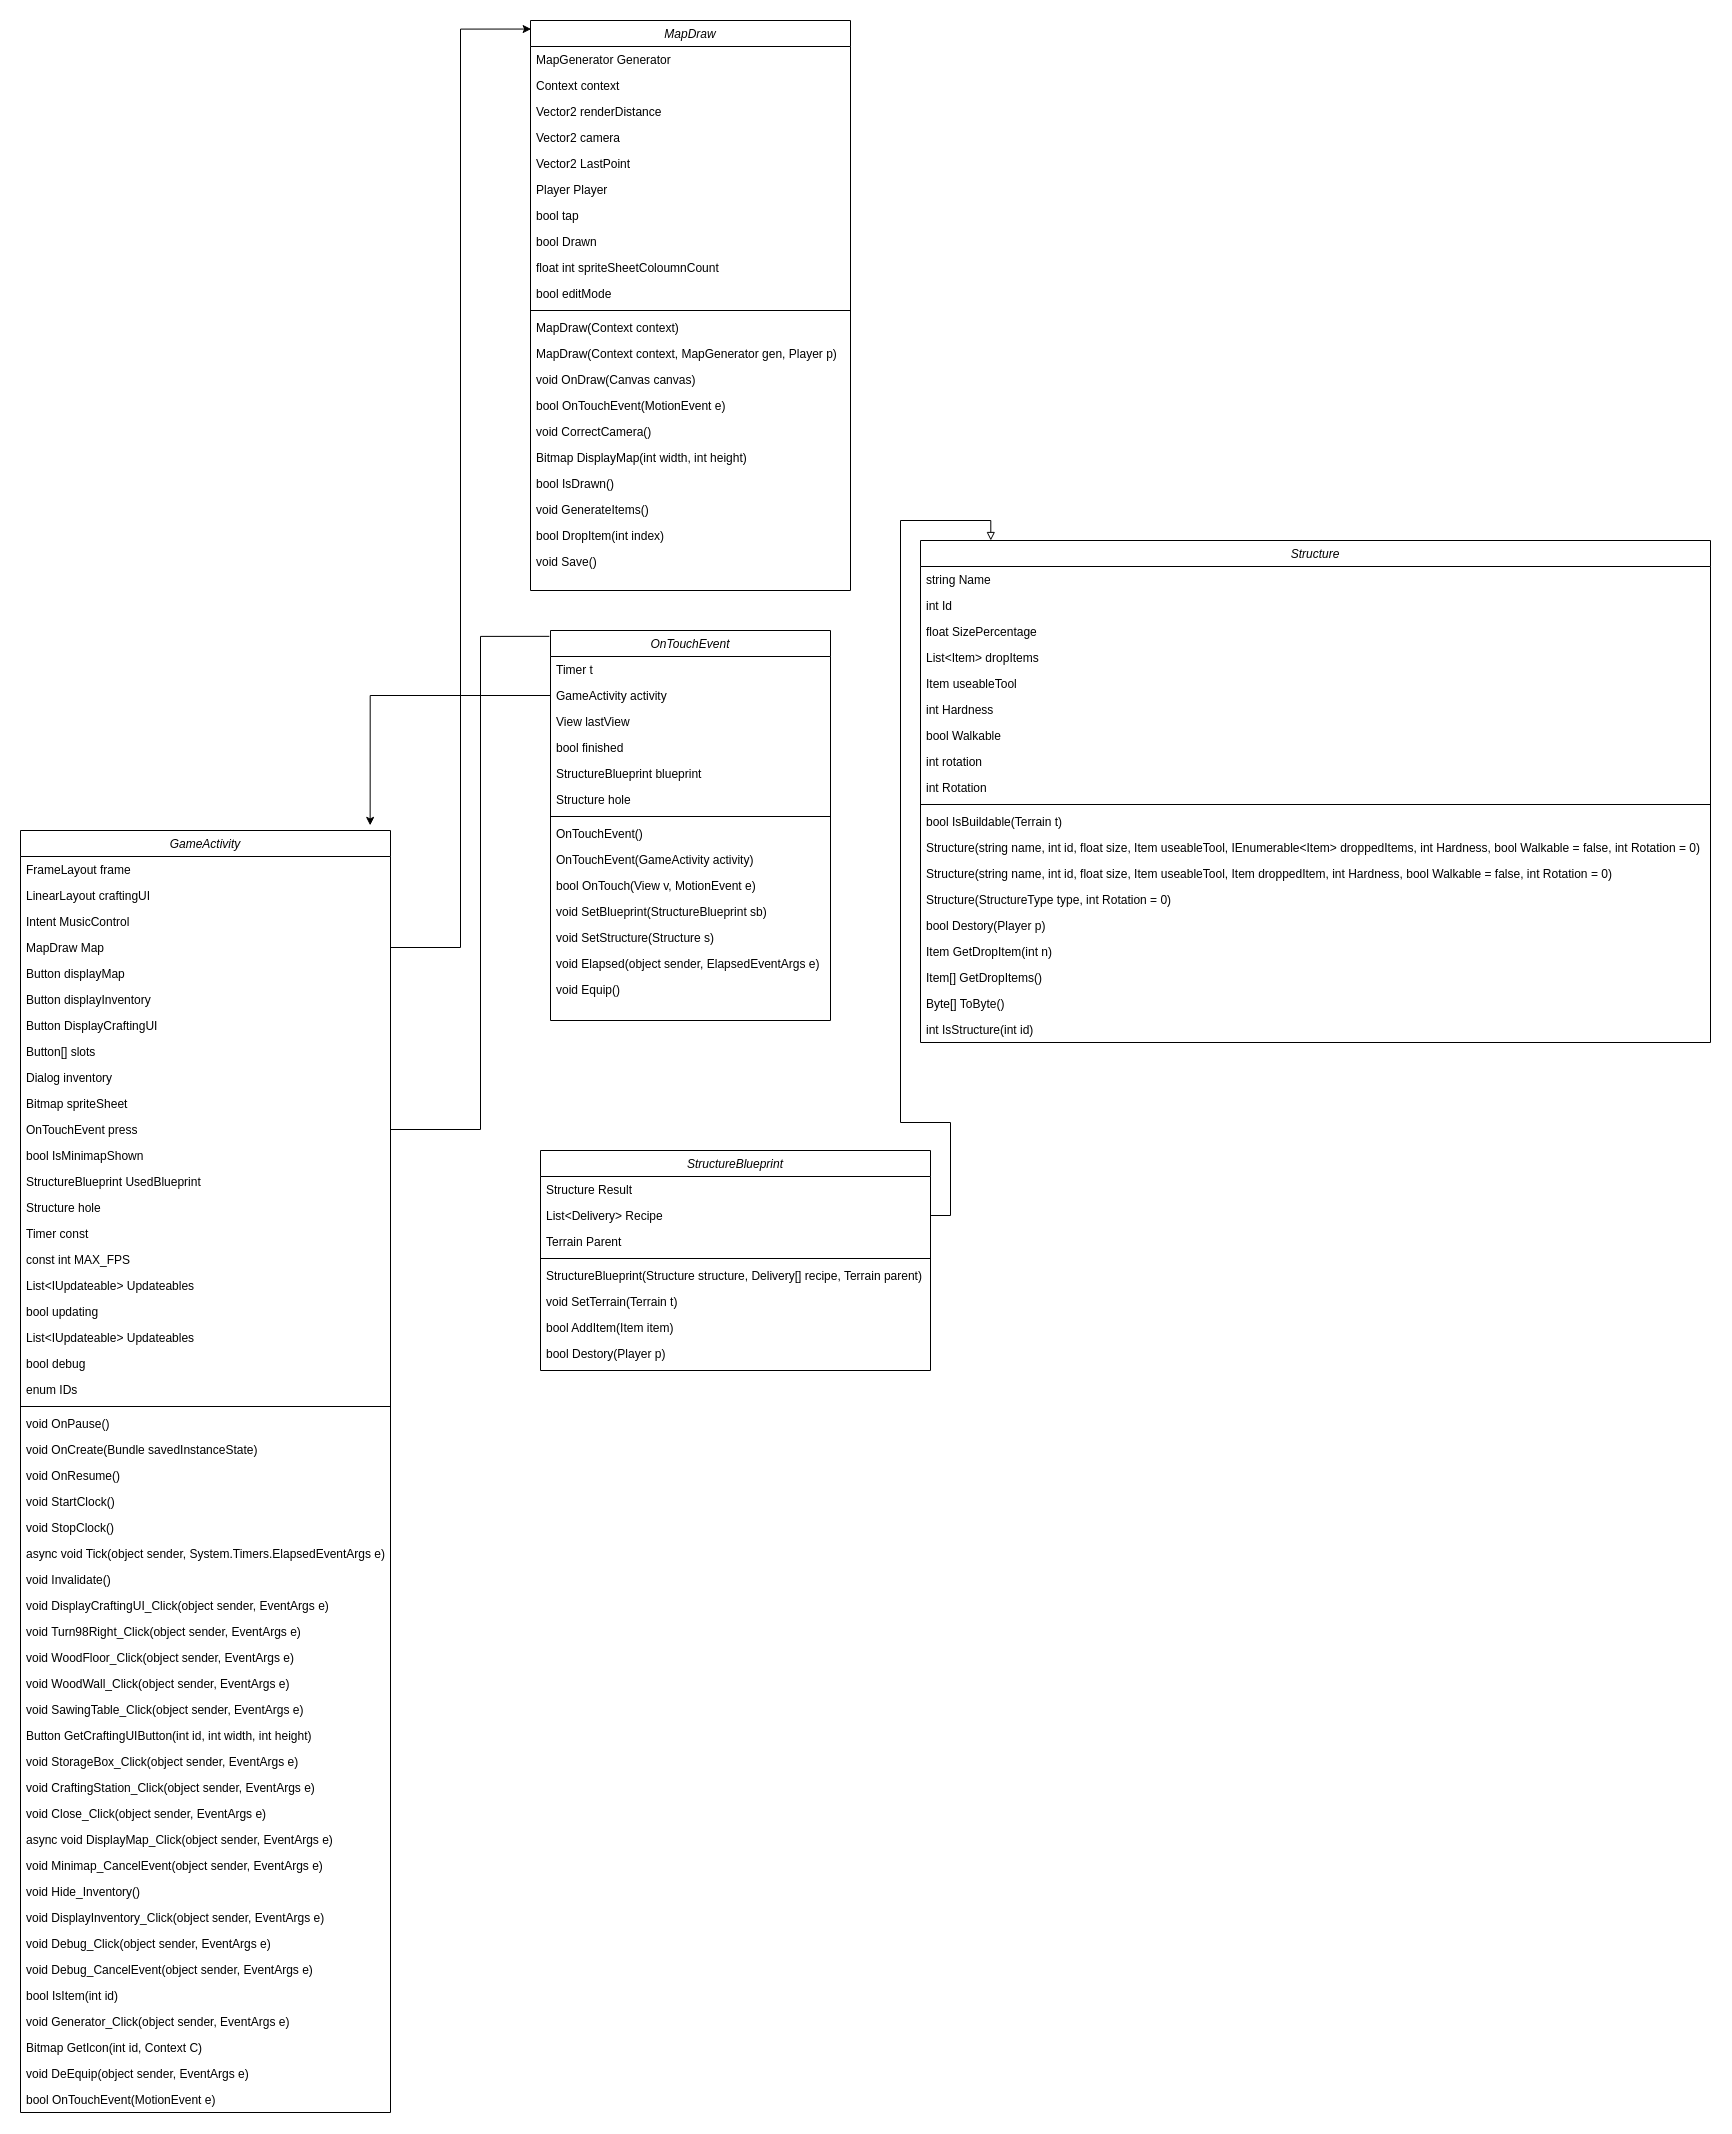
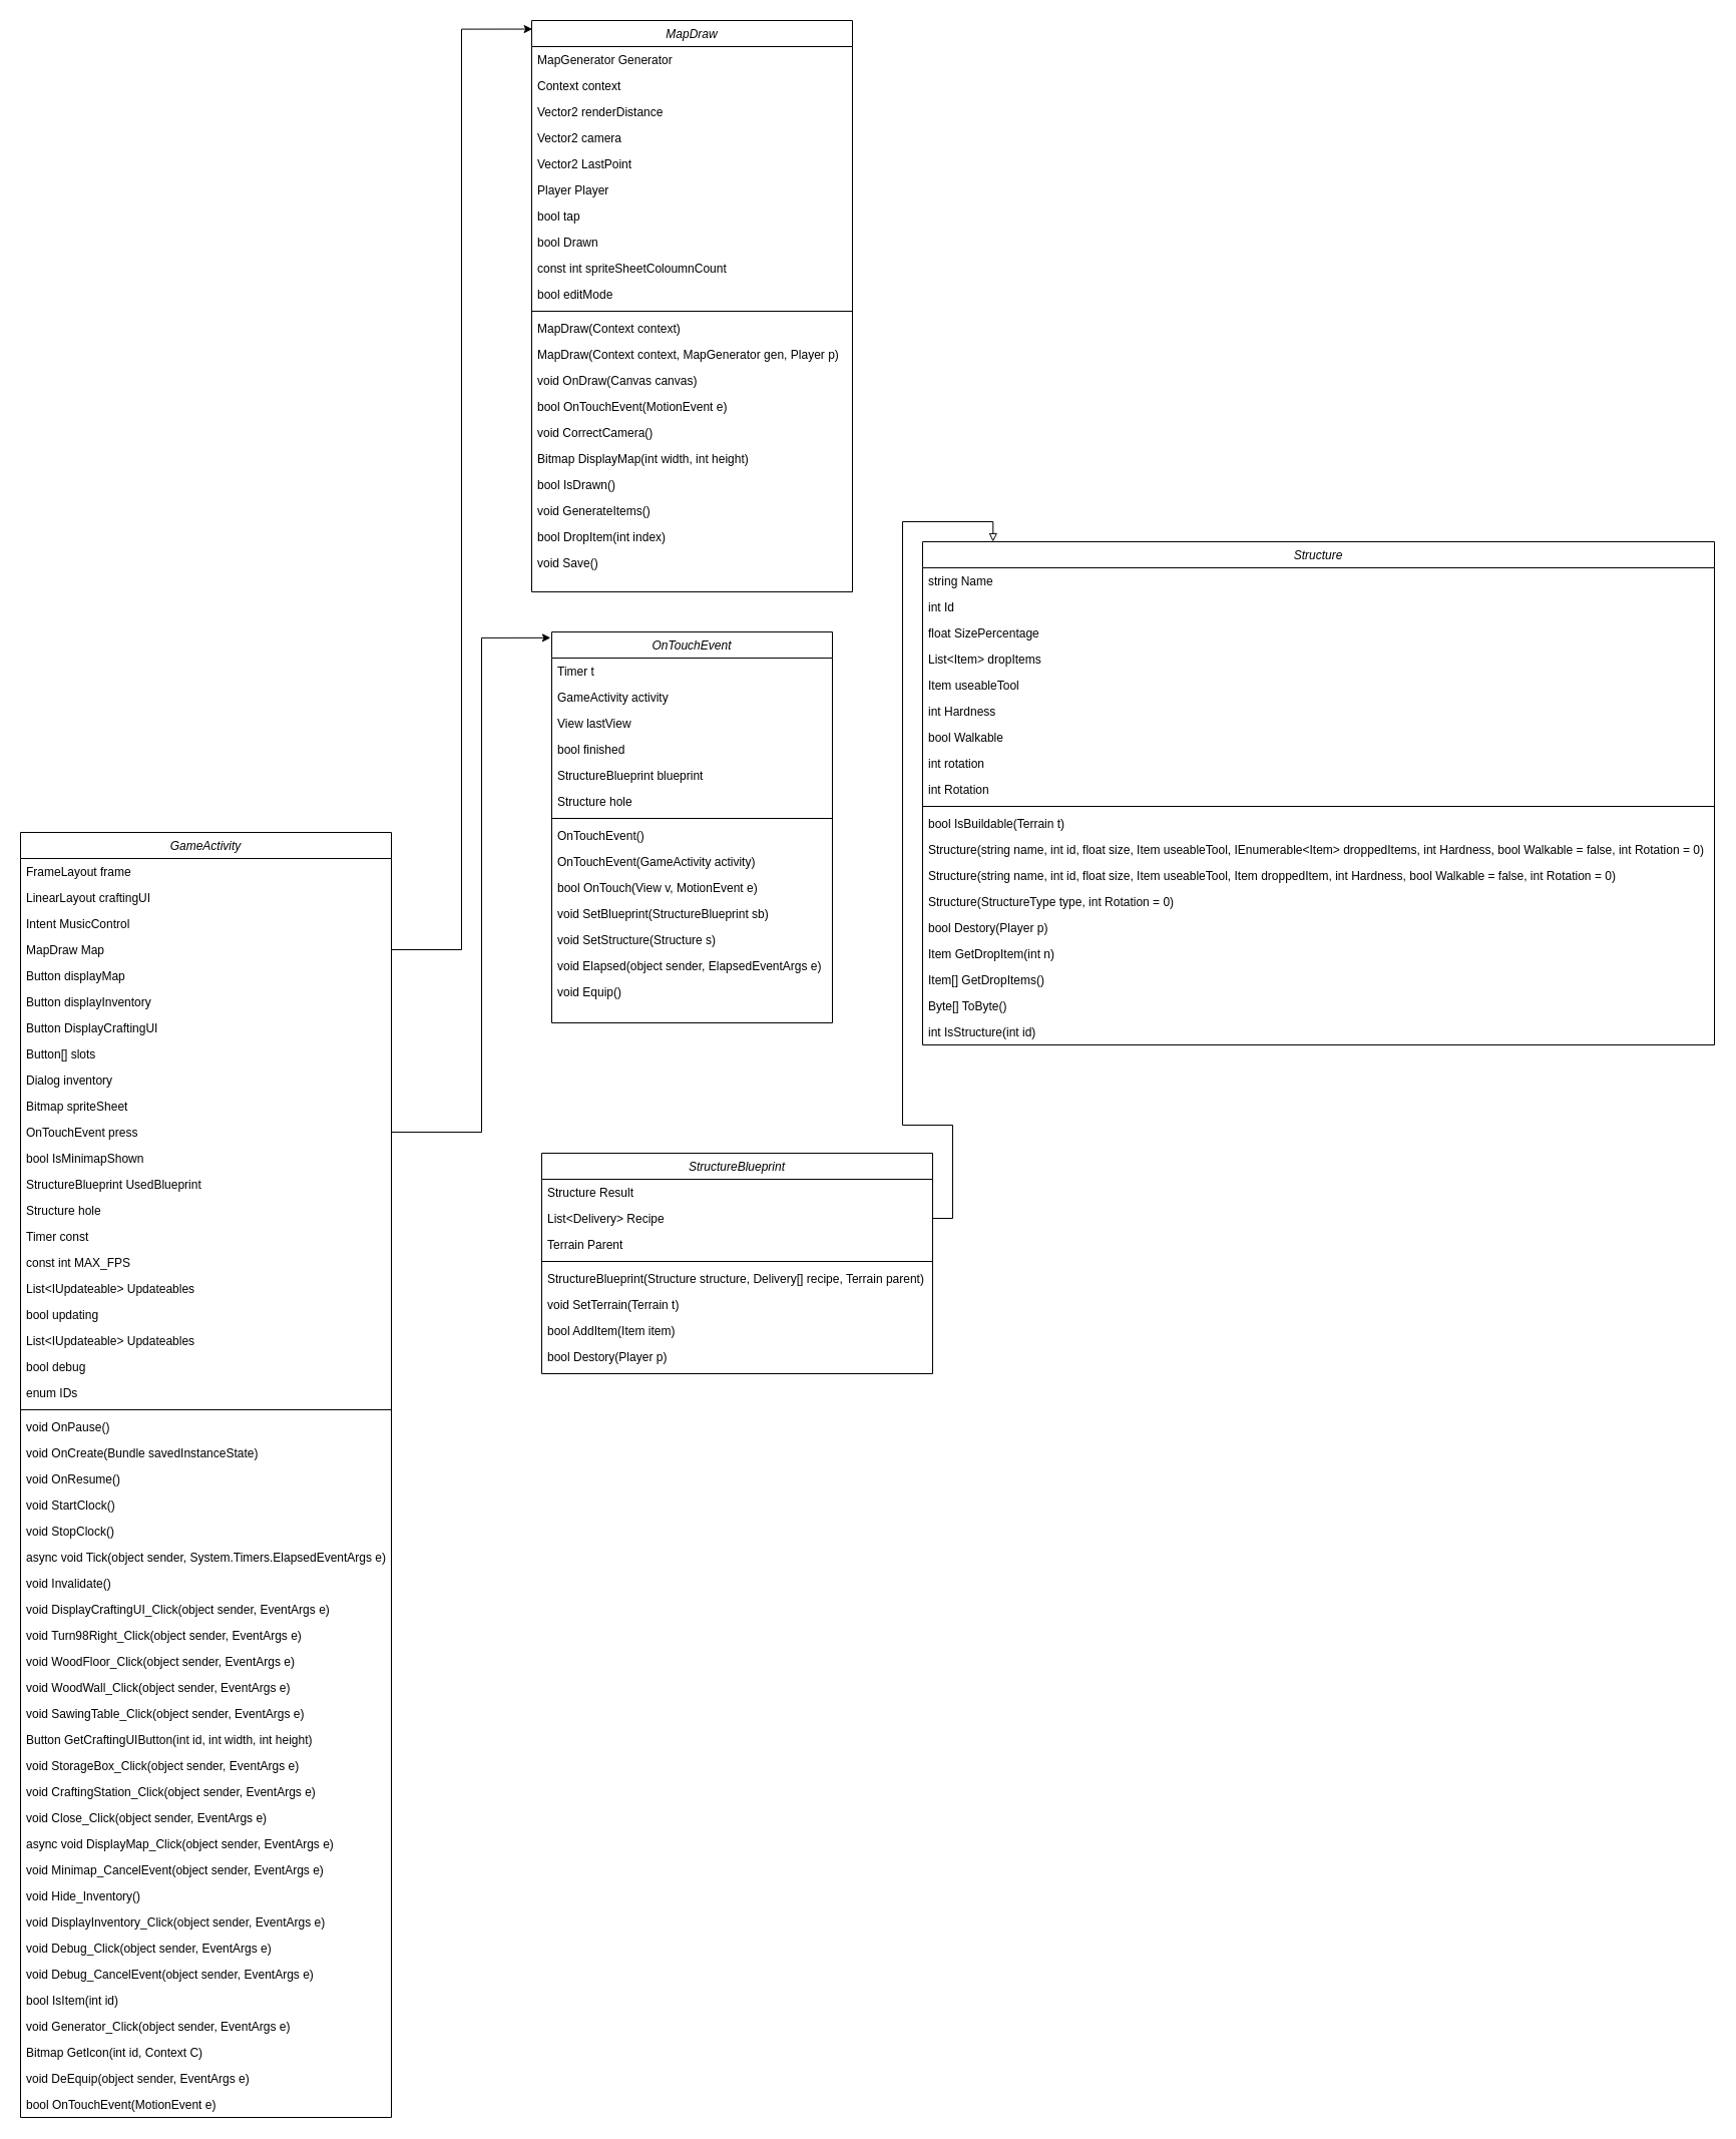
- <mxCell id="61" value="float int spriteSheetColoumnCount" style="text;align=left;verticalAlign=top;spacingLeft=4;spacingRight=4;overflow=hidden;rotatable=0;points=[[0,0.5],[1,0.5]];portConstraint=eastwest;rounded=0;shadow=0;html=0;" vertex="1" parent="52"><mxGeometry y="234" width="320" height="26" as="geometry" /></mxCell>
+ <mxCell id="61" value="const int spriteSheetColoumnCount" style="text;align=left;verticalAlign=top;spacingLeft=4;spacingRight=4;overflow=hidden;rotatable=0;points=[[0,0.5],[1,0.5]];portConstraint=eastwest;rounded=0;shadow=0;html=0;" vertex="1" parent="52"><mxGeometry y="234" width="320" height="26" as="geometry" /></mxCell>
- <mxCell id="90" style="edgeStyle=orthogonalEdgeStyle;rounded=0;orthogonalLoop=1;jettySize=auto;html=1;entryX=-0.004;entryY=0.015;entryDx=0;entryDy=0;entryPerimeter=0;endArrow=none;" edge="1" parent="1" source="13" target="75"><mxGeometry relative="1" as="geometry"><Array as="points"><mxPoint x="480" y="1129" /><mxPoint x="480" y="636" /></Array></mxGeometry></mxCell>
+ <mxCell id="90" style="edgeStyle=orthogonalEdgeStyle;rounded=0;orthogonalLoop=1;jettySize=auto;html=1;entryX=-0.004;entryY=0.015;entryDx=0;entryDy=0;entryPerimeter=0;" edge="1" parent="1" source="13" target="75"><mxGeometry relative="1" as="geometry"><Array as="points"><mxPoint x="480" y="1129" /><mxPoint x="480" y="636" /></Array></mxGeometry></mxCell>
- <mxCell id="91" style="edgeStyle=orthogonalEdgeStyle;rounded=0;orthogonalLoop=1;jettySize=auto;html=1;entryX=0.945;entryY=-0.004;entryDx=0;entryDy=0;entryPerimeter=0;" edge="1" parent="1" source="77" target="2"><mxGeometry relative="1" as="geometry" /></mxCell>
